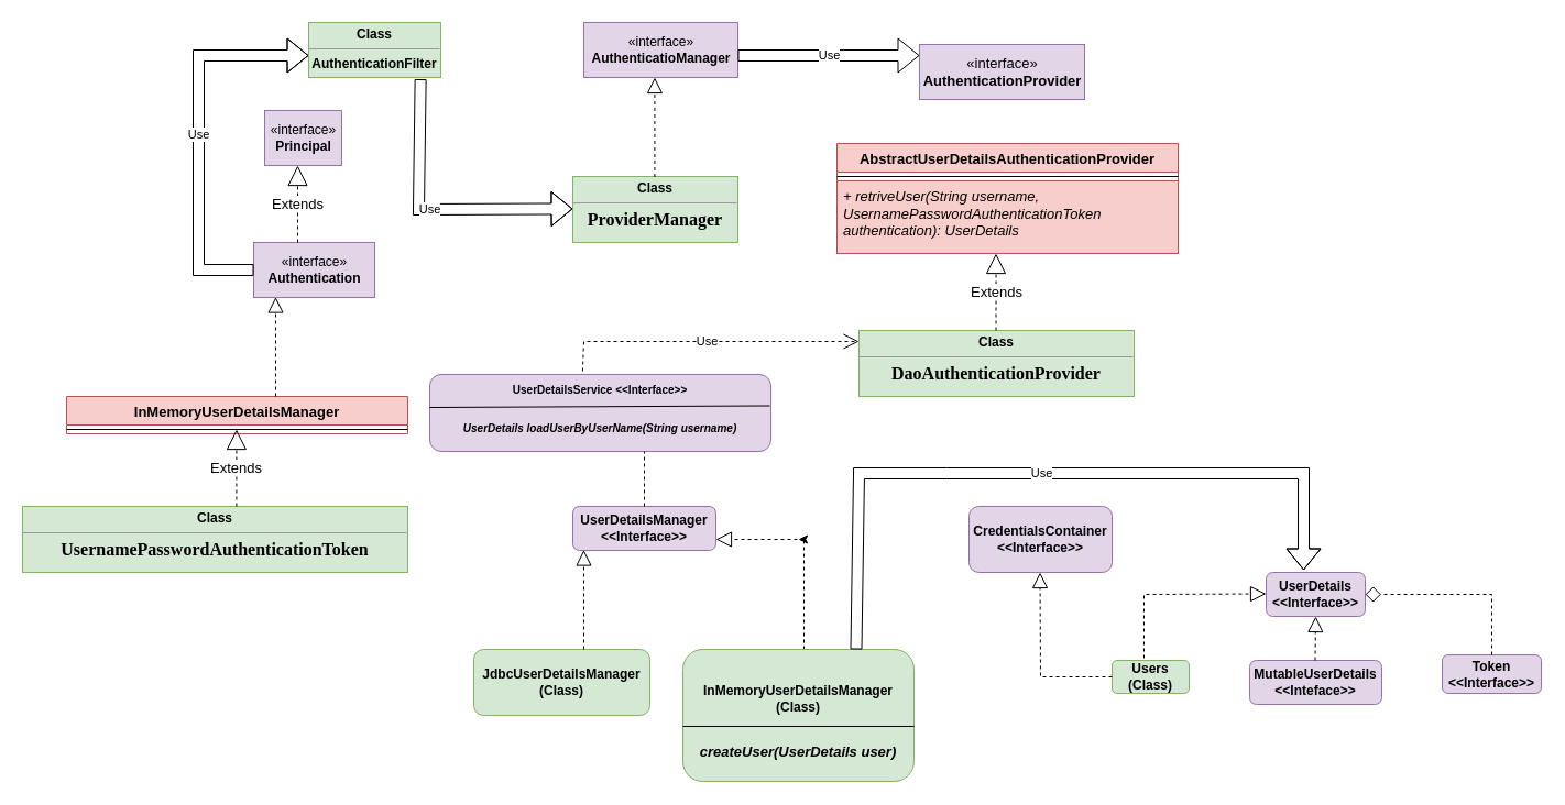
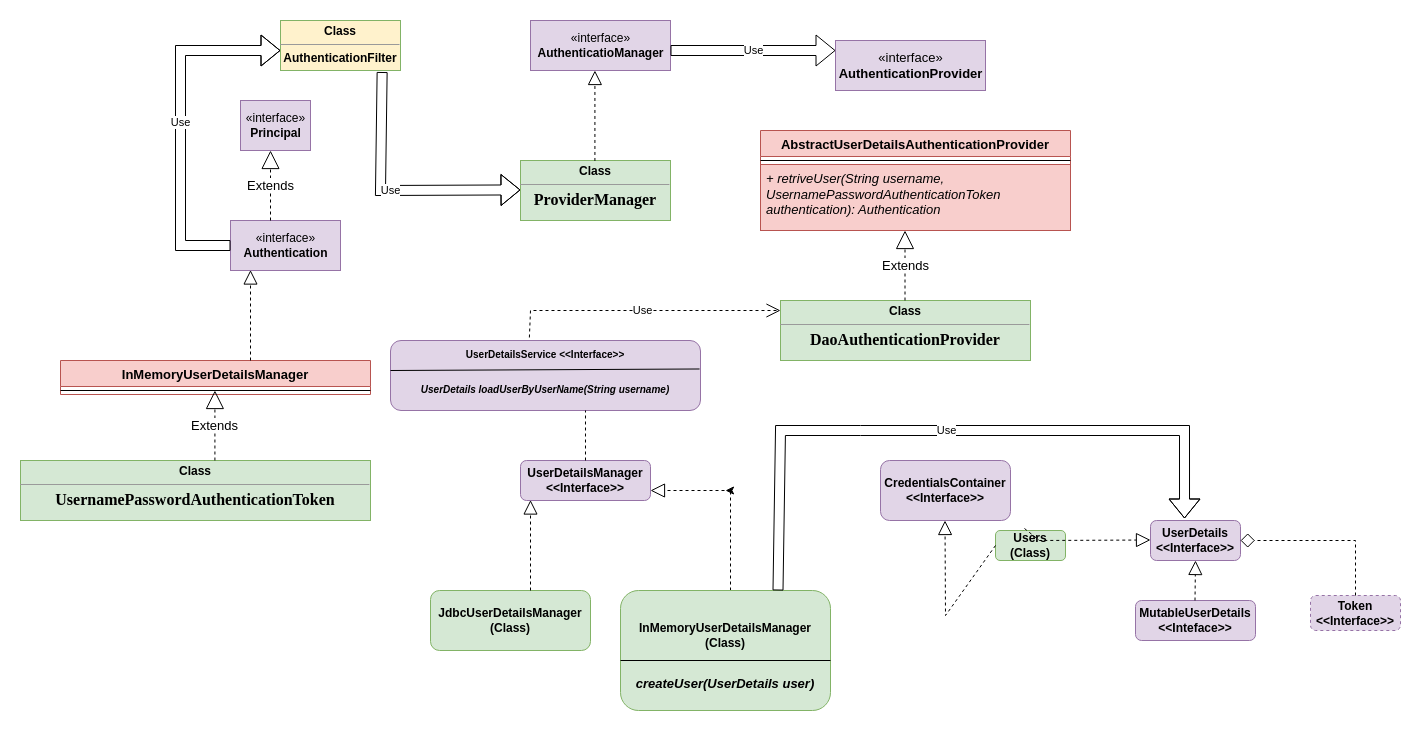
- <mxCell id="34" value="&lt;p style=&quot;margin: 4px 0px 0px;&quot;&gt;&lt;b&gt;Class&lt;/b&gt;&lt;/p&gt;&lt;hr size=&quot;1&quot;&gt;&lt;div style=&quot;height:2px;&quot;&gt;&lt;b&gt;AuthenticationFilter&lt;/b&gt;&lt;/div&gt;" style="verticalAlign=top;align=center;overflow=fill;fontSize=12;fontFamily=Helvetica;html=1;fillColor=#d5e8d4;strokeColor=#82b366;" parent="1" vertex="1"><mxGeometry x="280" y="20" width="120" height="50" as="geometry" /></mxCell>
+ <mxCell id="34" value="&lt;p style=&quot;margin: 4px 0px 0px;&quot;&gt;&lt;b&gt;Class&lt;/b&gt;&lt;/p&gt;&lt;hr size=&quot;1&quot;&gt;&lt;div style=&quot;height:2px;&quot;&gt;&lt;b&gt;AuthenticationFilter&lt;/b&gt;&lt;/div&gt;" style="verticalAlign=top;align=center;overflow=fill;fontSize=12;fontFamily=Helvetica;html=1;fillColor=#fff2cc;strokeColor=#82b366;" parent="1" vertex="1"><mxGeometry x="280" y="20" width="120" height="50" as="geometry" /></mxCell>
- <mxCell id="13" value="+ retriveUser(String username, UsernamePasswordAuthenticationToken authentication): UserDetails" style="text;strokeColor=#b85450;fillColor=#f8cecc;align=left;verticalAlign=top;spacingLeft=4;spacingRight=4;overflow=hidden;rotatable=0;points=[[0,0.5],[1,0.5]];portConstraint=eastwest;fontSize=13;fontStyle=2;whiteSpace=wrap;" parent="11" vertex="1"><mxGeometry y="34" width="310" height="66" as="geometry" /></mxCell>
+ <mxCell id="13" value="+ retriveUser(String username, UsernamePasswordAuthenticationToken authentication): Authentication" style="text;strokeColor=#b85450;fillColor=#f8cecc;align=left;verticalAlign=top;spacingLeft=4;spacingRight=4;overflow=hidden;rotatable=0;points=[[0,0.5],[1,0.5]];portConstraint=eastwest;fontSize=13;fontStyle=2;whiteSpace=wrap;" parent="11" vertex="1"><mxGeometry y="34" width="310" height="66" as="geometry" /></mxCell>
- <mxCell id="22" value="Token &amp;lt;&amp;lt;Interface&amp;gt;&amp;gt;" style="rounded=1;whiteSpace=wrap;html=1;fontStyle=1;fillColor=#e1d5e7;strokeColor=#9673a6;" parent="1" vertex="1"><mxGeometry x="1310" y="595" width="90" height="35" as="geometry" /></mxCell>
+ <mxCell id="22" value="Token &amp;lt;&amp;lt;Interface&amp;gt;&amp;gt;" style="rounded=1;whiteSpace=wrap;html=1;fontStyle=1;fillColor=#e1d5e7;strokeColor=#9673a6;dashed=1;" parent="1" vertex="1"><mxGeometry x="1310" y="595" width="90" height="35" as="geometry" /></mxCell>
- <mxCell id="20" value="&lt;b&gt;Users (Class)&lt;/b&gt;" style="rounded=1;whiteSpace=wrap;html=1;fillColor=#d5e8d4;strokeColor=#82b366;" parent="1" vertex="1"><mxGeometry x="1010" y="600" width="70" height="30" as="geometry" /></mxCell>
+ <mxCell id="20" value="&lt;b&gt;Users (Class)&lt;/b&gt;" style="rounded=1;whiteSpace=wrap;html=1;fillColor=#d5e8d4;strokeColor=#82b366;" parent="1" vertex="1"><mxGeometry x="995" y="530" width="70" height="30" as="geometry" /></mxCell>
